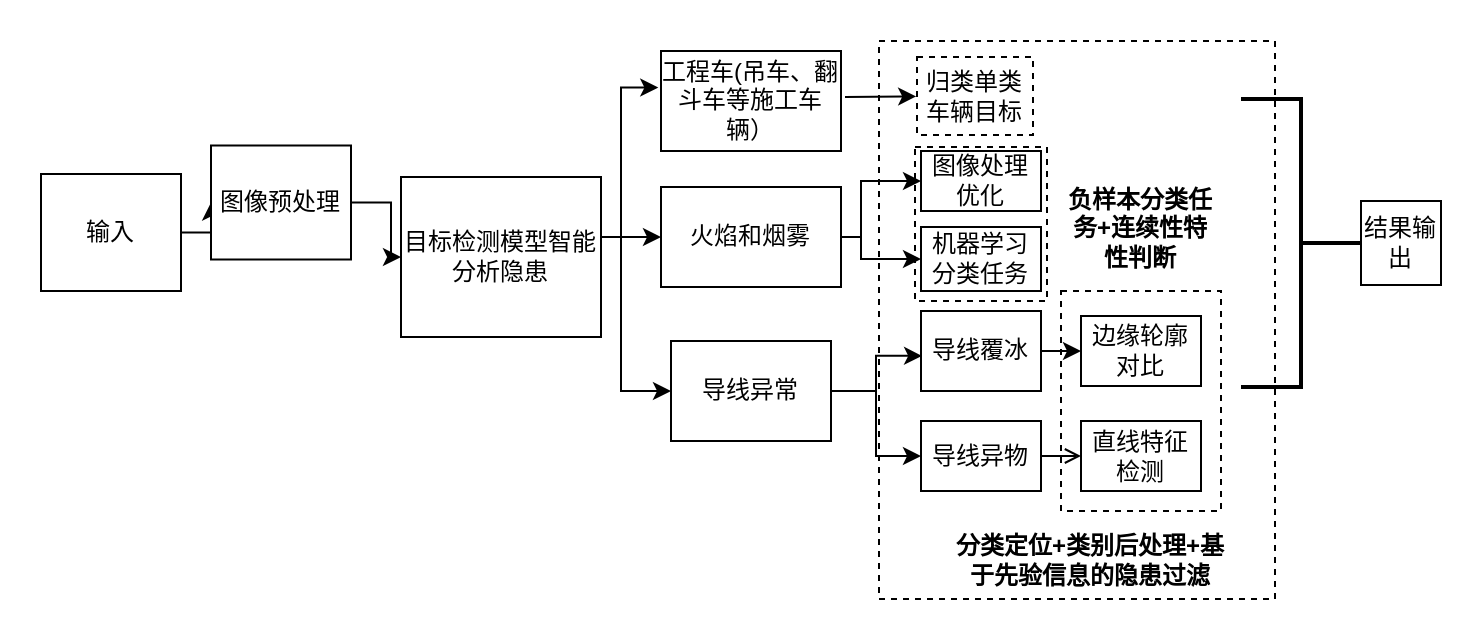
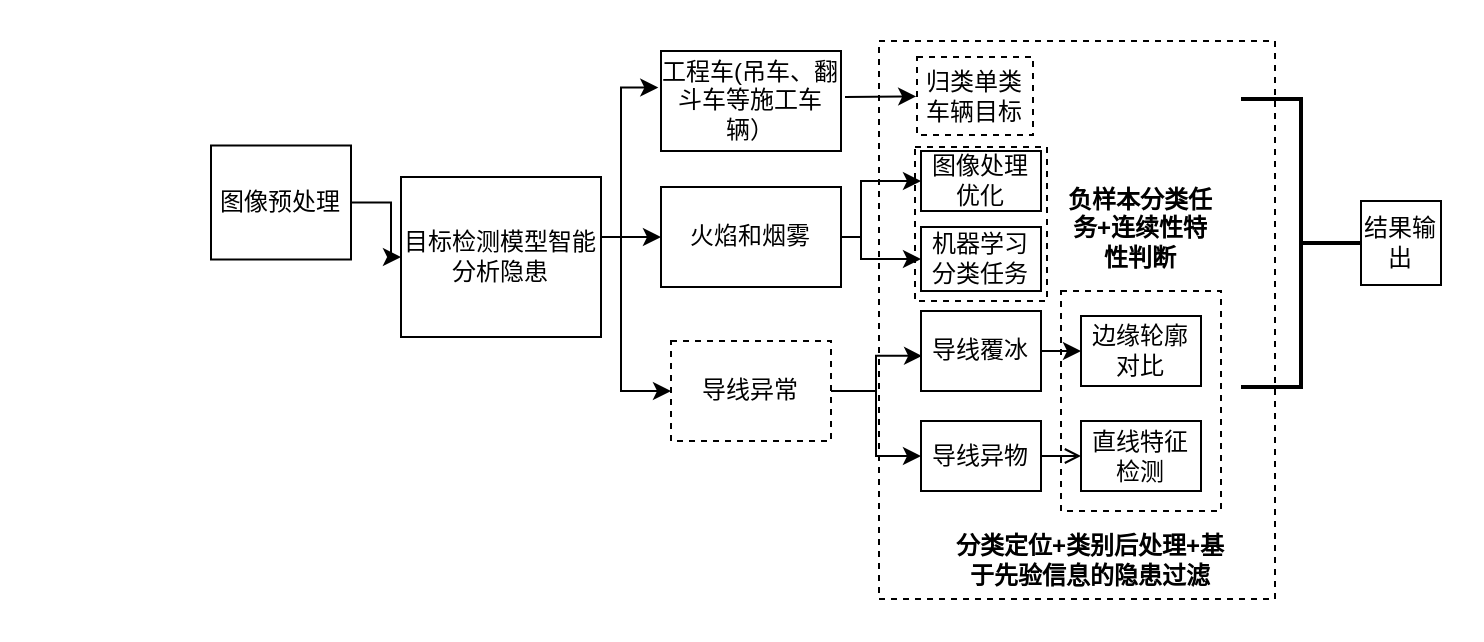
- <mxCell id="3" value="输入" style="rounded=0;whiteSpace=wrap;html=1;" parent="1" vertex="1"><mxGeometry x="20" y="86.5" width="70" height="58.5" as="geometry" /></mxCell>
- <mxCell id="2" style="edgeStyle=orthogonalEdgeStyle;rounded=0;orthogonalLoop=1;jettySize=auto;html=1;exitX=1;exitY=0.5;exitDx=0;exitDy=0;entryX=0;entryY=0.5;entryDx=0;entryDy=0;" parent="1" source="3" target="5" edge="1"><mxGeometry relative="1" as="geometry" /></mxCell>
- <mxCell id="16" value="导线异常" style="rounded=0;whiteSpace=wrap;html=1;" parent="1" vertex="1"><mxGeometry x="335" y="170" width="80" height="50" as="geometry" /></mxCell>
+ <mxCell id="16" value="导线异常" style="rounded=0;whiteSpace=wrap;html=1;dashed=1;" parent="1" vertex="1"><mxGeometry x="335" y="170" width="80" height="50" as="geometry" /></mxCell>
